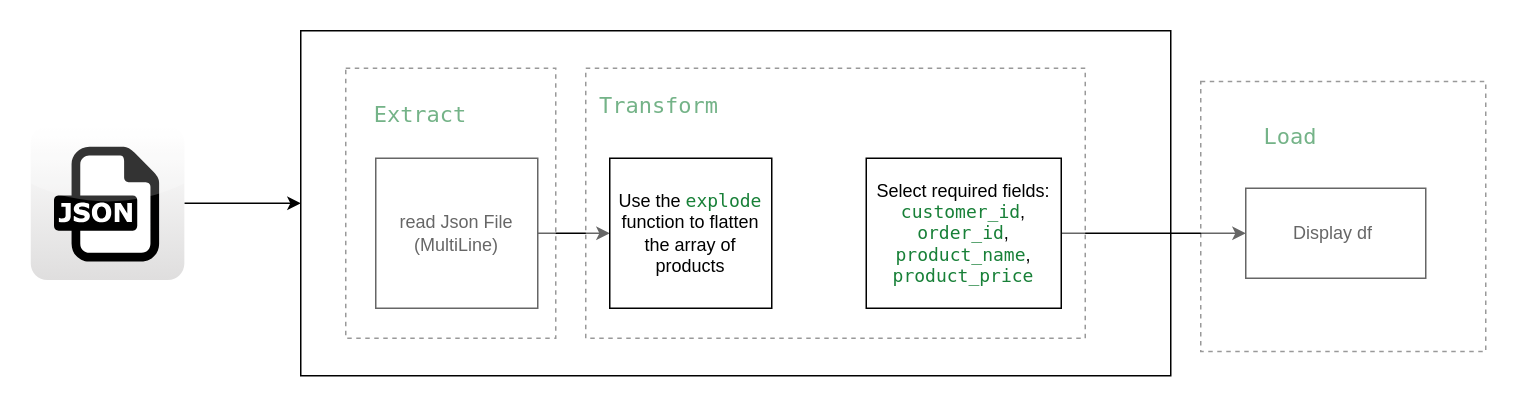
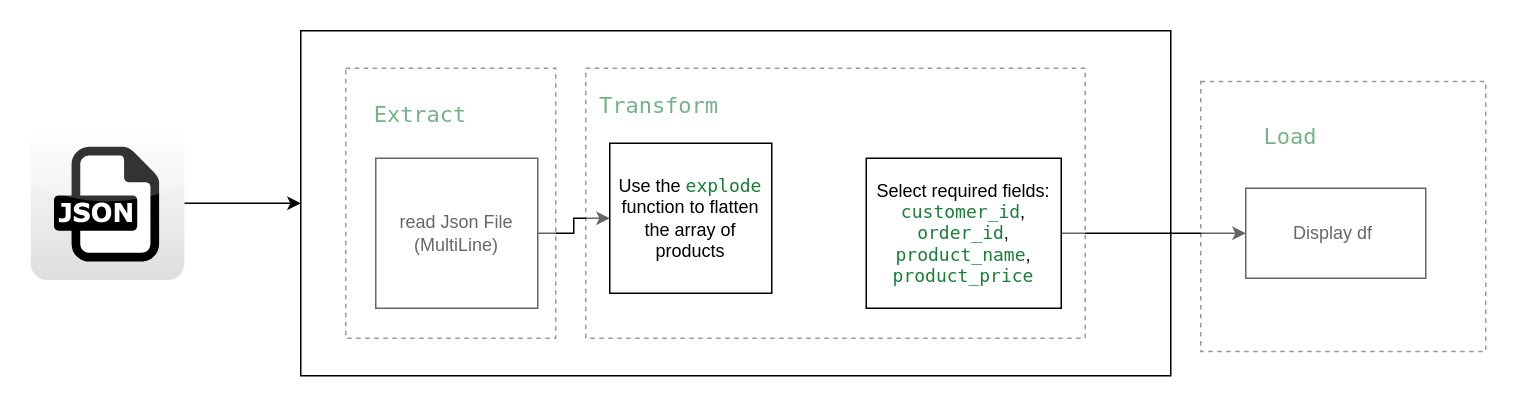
- <mxCell id="13" value="&lt;span id=&quot;docs-internal-guid-efaa349b-7fff-4fbf-53d4-5a9ff8298f40&quot;&gt;&lt;font style=&quot;font-size: 12px;&quot;&gt;&lt;span style=&quot;font-family: Arial, sans-serif; background-color: transparent; font-variant-numeric: normal; font-variant-east-asian: normal; vertical-align: baseline;&quot;&gt;Use the &lt;/span&gt;&lt;span style=&quot;font-family: &amp;quot;Roboto Mono&amp;quot;, monospace; color: rgb(24, 128, 56); background-color: transparent; font-variant-numeric: normal; font-variant-east-asian: normal; vertical-align: baseline;&quot;&gt;explode&lt;/span&gt;&lt;span style=&quot;font-family: Arial, sans-serif; background-color: transparent; font-variant-numeric: normal; font-variant-east-asian: normal; vertical-align: baseline;&quot;&gt; function to flatten the array of products&lt;/span&gt;&lt;/font&gt;&lt;/span&gt;" style="rounded=0;whiteSpace=wrap;html=1;" parent="1" vertex="1"><mxGeometry x="406" y="105" width="108" height="100" as="geometry" /></mxCell>
+ <mxCell id="13" value="&lt;span id=&quot;docs-internal-guid-efaa349b-7fff-4fbf-53d4-5a9ff8298f40&quot;&gt;&lt;font style=&quot;font-size: 12px;&quot;&gt;&lt;span style=&quot;font-family: Arial, sans-serif; background-color: transparent; font-variant-numeric: normal; font-variant-east-asian: normal; vertical-align: baseline;&quot;&gt;Use the &lt;/span&gt;&lt;span style=&quot;font-family: &amp;quot;Roboto Mono&amp;quot;, monospace; color: rgb(24, 128, 56); background-color: transparent; font-variant-numeric: normal; font-variant-east-asian: normal; vertical-align: baseline;&quot;&gt;explode&lt;/span&gt;&lt;span style=&quot;font-family: Arial, sans-serif; background-color: transparent; font-variant-numeric: normal; font-variant-east-asian: normal; vertical-align: baseline;&quot;&gt; function to flatten the array of products&lt;/span&gt;&lt;/font&gt;&lt;/span&gt;" style="rounded=0;whiteSpace=wrap;html=1;" parent="1" vertex="1"><mxGeometry x="406" y="95" width="108" height="100" as="geometry" /></mxCell>
